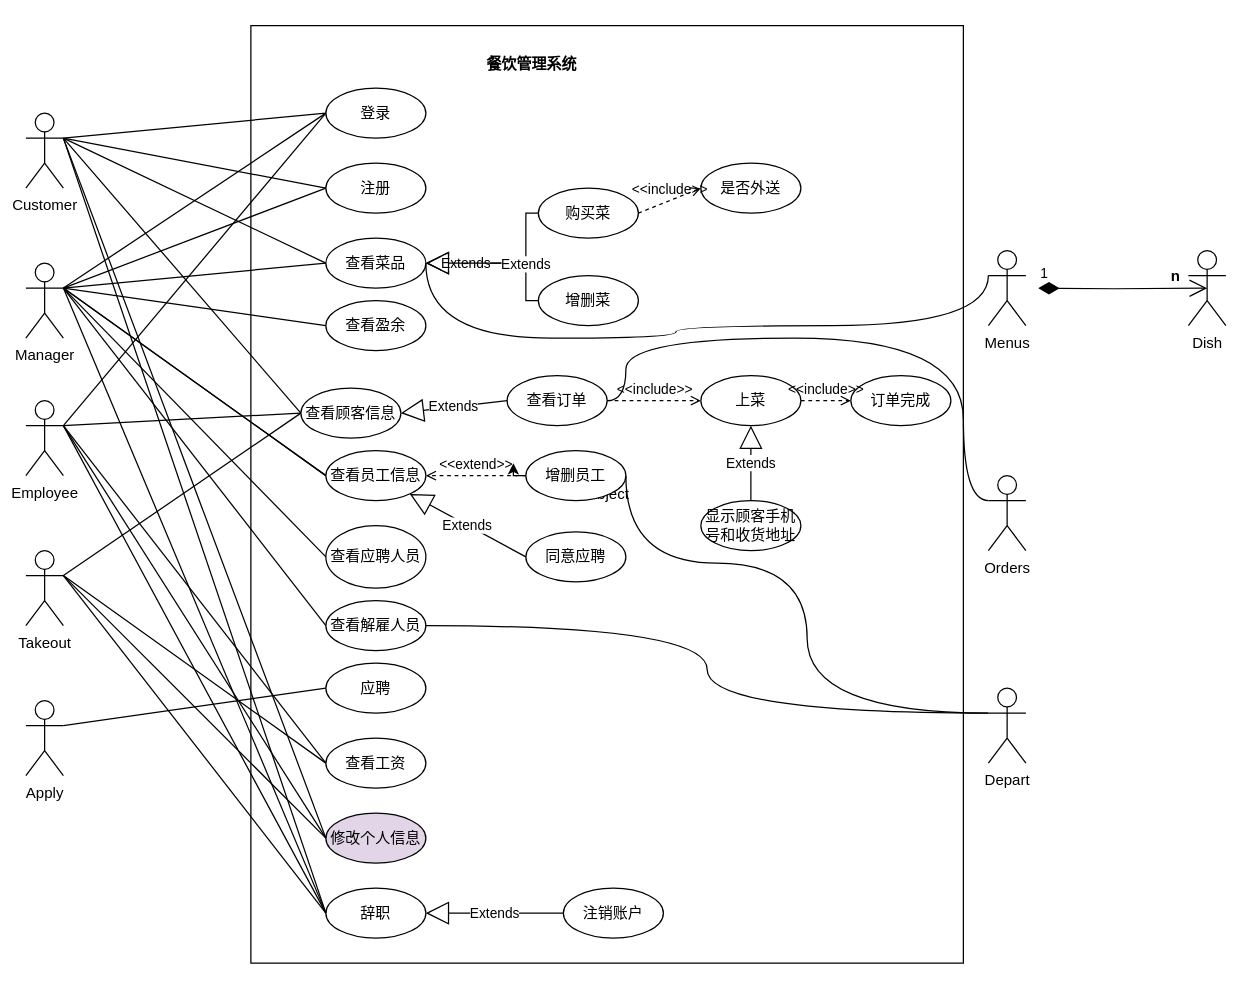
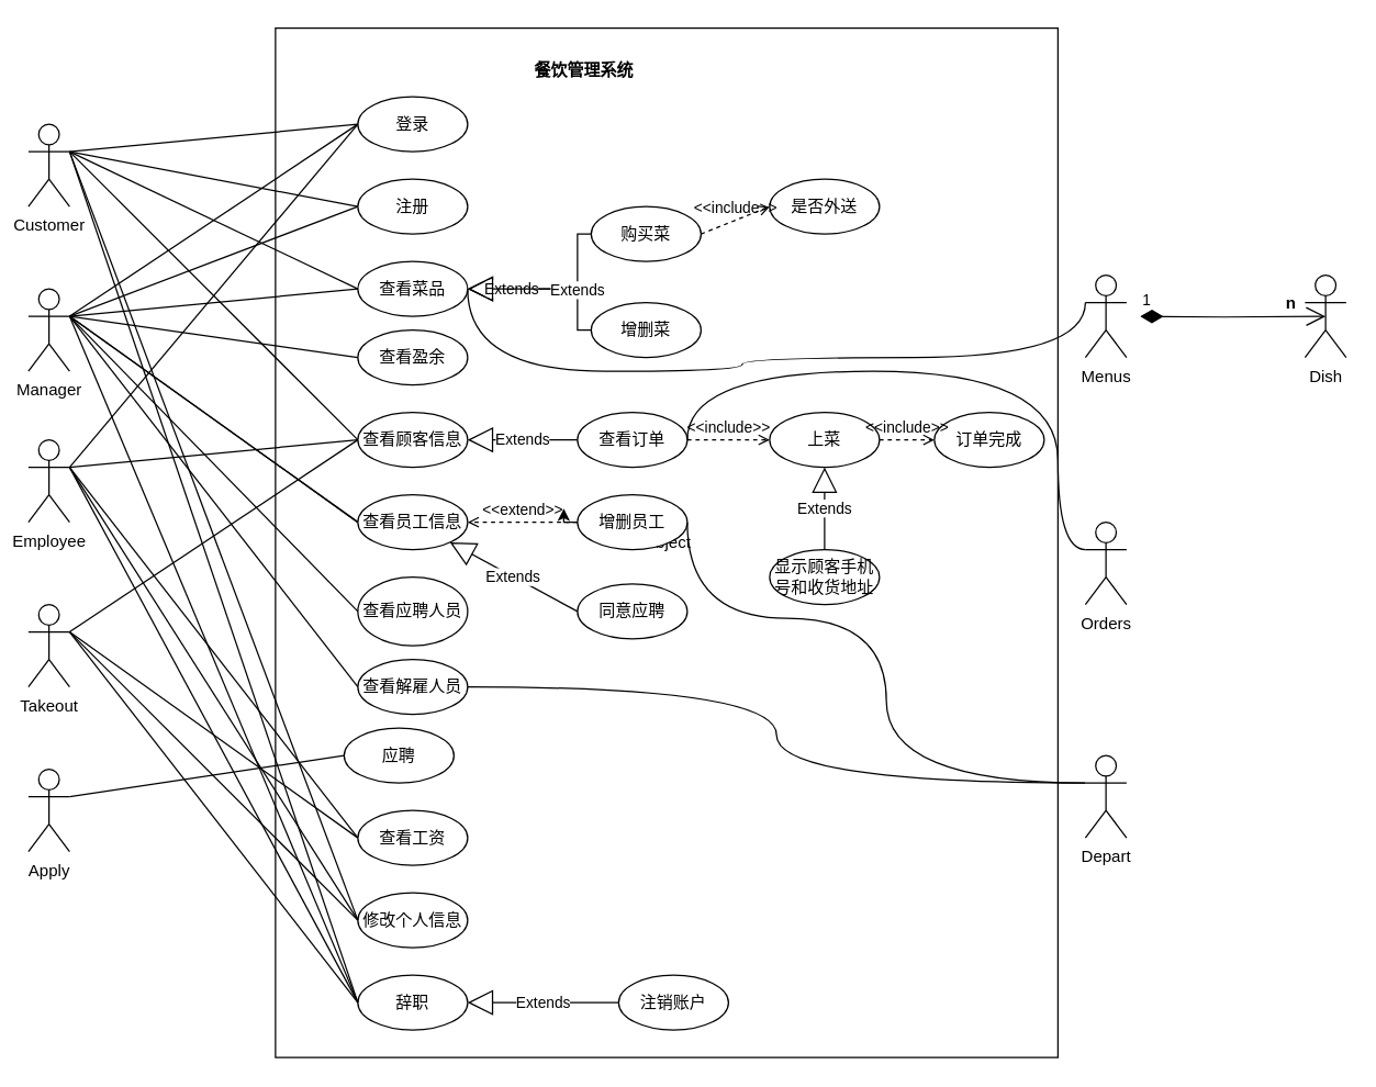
- <mxCell id="19" value="查看订单" style="ellipse;whiteSpace=wrap;html=1;" vertex="1" parent="1"><mxGeometry x="405" y="300" width="80" height="40" as="geometry" /></mxCell>
+ <mxCell id="19" value="查看订单" style="ellipse;whiteSpace=wrap;html=1;" vertex="1" parent="1"><mxGeometry x="420" y="300" width="80" height="40" as="geometry" /></mxCell>
- <mxCell id="22" value="查看顾客信息" style="ellipse;whiteSpace=wrap;html=1;" vertex="1" parent="1"><mxGeometry x="240" y="310" width="80" height="40" as="geometry" /></mxCell>
+ <mxCell id="22" value="查看顾客信息" style="ellipse;whiteSpace=wrap;html=1;" vertex="1" parent="1"><mxGeometry x="260" y="300" width="80" height="40" as="geometry" /></mxCell>
- <mxCell id="43" value="应聘" style="ellipse;whiteSpace=wrap;html=1;" vertex="1" parent="1"><mxGeometry x="260" y="530" width="80" height="40" as="geometry" /></mxCell>
+ <mxCell id="43" value="应聘" style="ellipse;whiteSpace=wrap;html=1;" vertex="1" parent="1"><mxGeometry x="250" y="530" width="80" height="40" as="geometry" /></mxCell>
- <mxCell id="53" value="修改个人信息" style="ellipse;whiteSpace=wrap;html=1;fillColor=#e1d5e7;" vertex="1" parent="1"><mxGeometry x="260" y="650" width="80" height="40" as="geometry" /></mxCell>
+ <mxCell id="53" value="修改个人信息" style="ellipse;whiteSpace=wrap;html=1;" vertex="1" parent="1"><mxGeometry x="260" y="650" width="80" height="40" as="geometry" /></mxCell>
